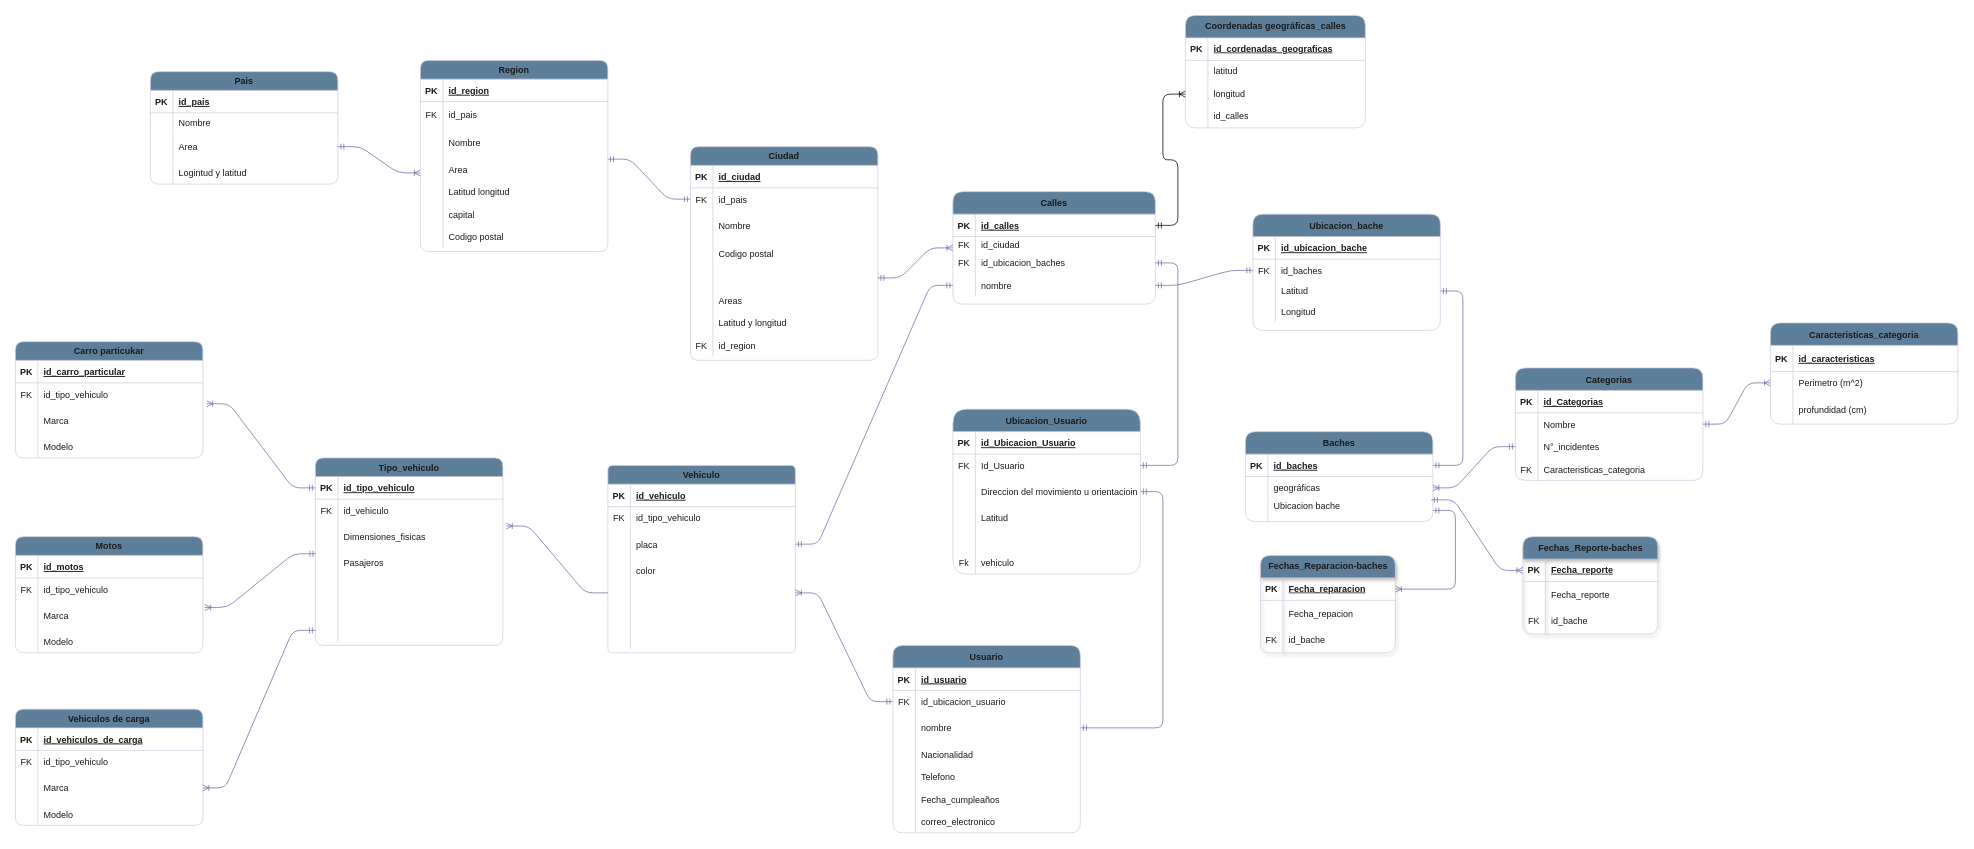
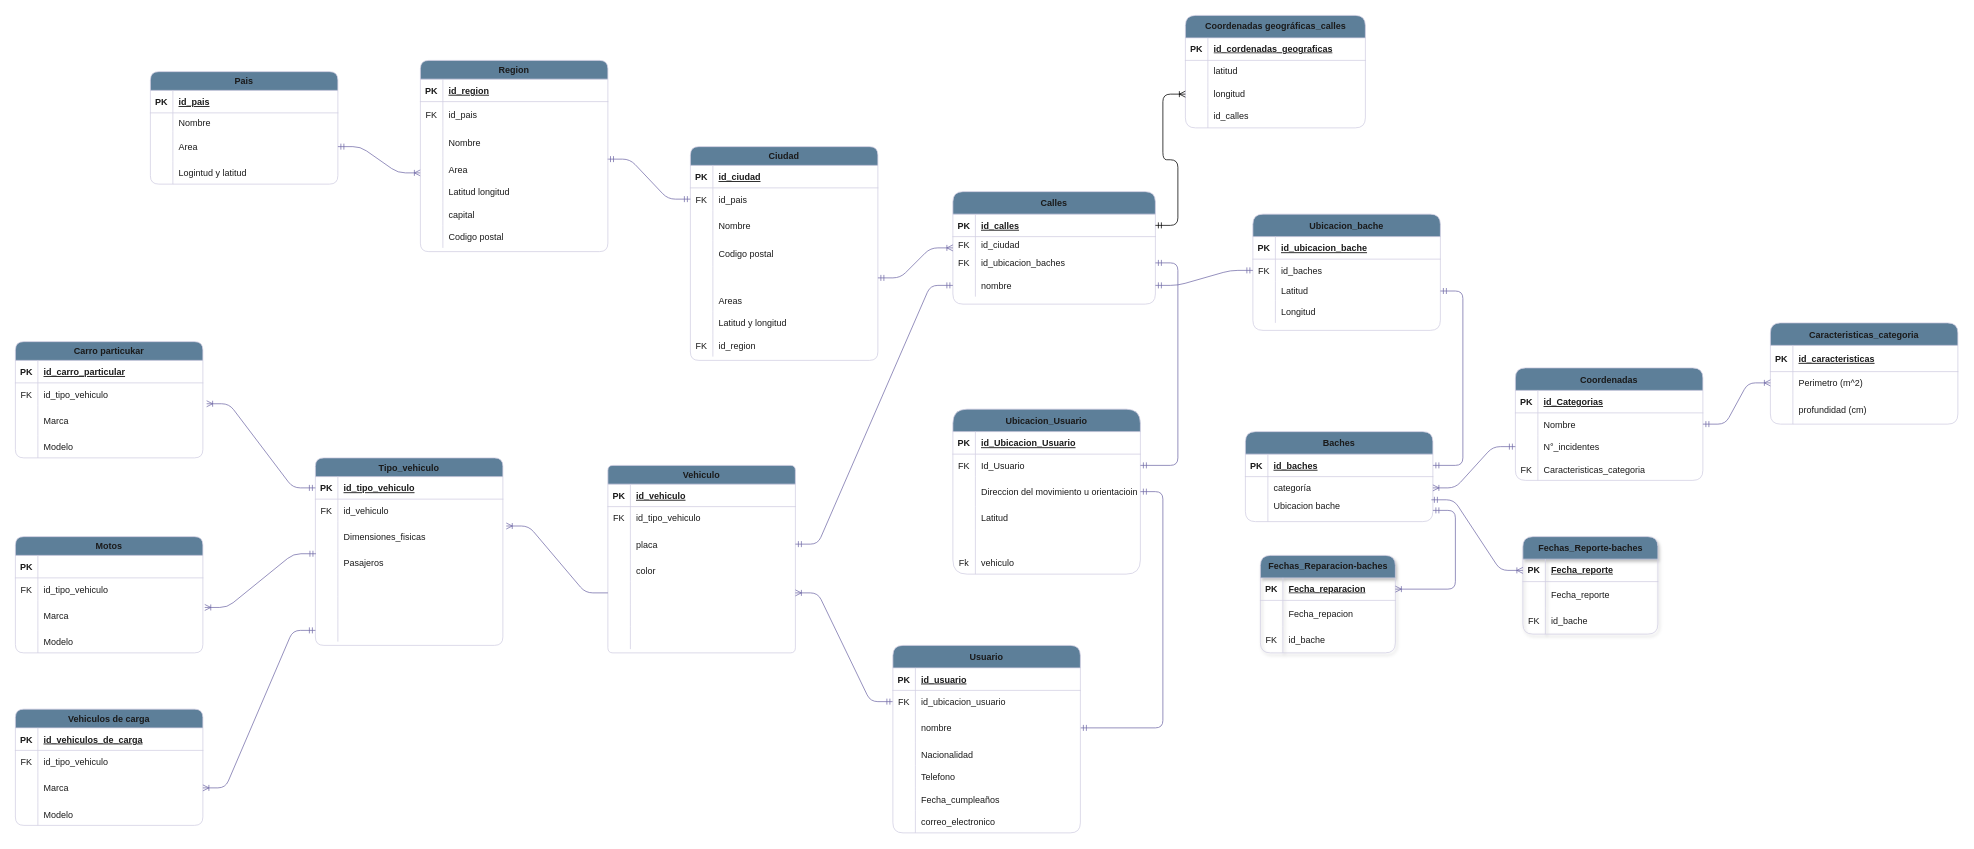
- <mxCell id="38" value="Categorias" style="shape=table;startSize=30;container=1;collapsible=1;childLayout=tableLayout;fixedRows=1;rowLines=0;fontStyle=1;align=center;resizeLast=1;labelBackgroundColor=none;rounded=1;fillColor=#5D7F99;strokeColor=#D0CEE2;fontColor=#1A1A1A;" vertex="1" parent="1"><mxGeometry x="2020" y="490" width="250" height="150" as="geometry" /></mxCell>
+ <mxCell id="38" value="Coordenadas" style="shape=table;startSize=30;container=1;collapsible=1;childLayout=tableLayout;fixedRows=1;rowLines=0;fontStyle=1;align=center;resizeLast=1;labelBackgroundColor=none;rounded=1;fillColor=#5D7F99;strokeColor=#D0CEE2;fontColor=#1A1A1A;" vertex="1" parent="1"><mxGeometry x="2020" y="490" width="250" height="150" as="geometry" /></mxCell>
- <mxCell id="8" value="geográficas" style="shape=partialRectangle;overflow=hidden;connectable=0;fillColor=none;top=0;left=0;bottom=0;right=0;align=left;spacingLeft=6;labelBackgroundColor=none;rounded=1;strokeColor=#D0CEE2;fontColor=#1A1A1A;" vertex="1" parent="6"><mxGeometry x="30" width="220" height="30" as="geometry"><mxRectangle width="220" height="30" as="alternateBounds" /></mxGeometry></mxCell>
+ <mxCell id="8" value="categoría" style="shape=partialRectangle;overflow=hidden;connectable=0;fillColor=none;top=0;left=0;bottom=0;right=0;align=left;spacingLeft=6;labelBackgroundColor=none;rounded=1;strokeColor=#D0CEE2;fontColor=#1A1A1A;" vertex="1" parent="6"><mxGeometry x="30" width="220" height="30" as="geometry"><mxRectangle width="220" height="30" as="alternateBounds" /></mxGeometry></mxCell>
- <mxCell id="176" value="id_motos" style="shape=partialRectangle;overflow=hidden;connectable=0;fillColor=none;top=0;left=0;bottom=0;right=0;align=left;spacingLeft=6;fontStyle=5;labelBackgroundColor=none;rounded=1;strokeColor=#D0CEE2;fontColor=#1A1A1A;" vertex="1" parent="174"><mxGeometry x="30" width="220" height="30" as="geometry"><mxRectangle width="220" height="30" as="alternateBounds" /></mxGeometry></mxCell>
